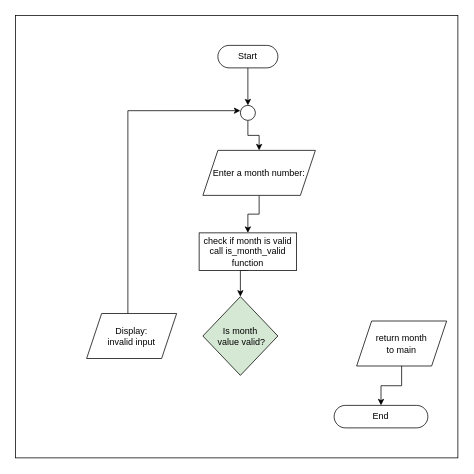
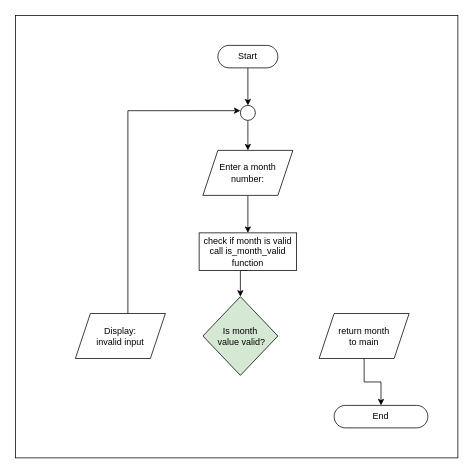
- <mxCell id="6" value="Enter a month number:" style="shape=parallelogram;perimeter=parallelogramPerimeter;whiteSpace=wrap;html=1;fixedSize=1;dashed=0;" vertex="1" parent="1"><mxGeometry x="270" y="200" width="150" height="60" as="geometry" /></mxCell>
+ <mxCell id="6" value="Enter a month number:" style="shape=parallelogram;perimeter=parallelogramPerimeter;whiteSpace=wrap;html=1;fixedSize=1;dashed=0;" vertex="1" parent="1"><mxGeometry x="270" y="200" width="120" height="60" as="geometry" /></mxCell>
- <mxCell id="13" value="Display: &lt;br&gt;invalid&amp;nbsp;input" style="shape=parallelogram;perimeter=parallelogramPerimeter;whiteSpace=wrap;html=1;fixedSize=1;dashed=0;" vertex="1" parent="1"><mxGeometry x="115" y="417.5" width="120" height="60" as="geometry" /></mxCell>
+ <mxCell id="13" value="Display: &lt;br&gt;invalid&amp;nbsp;input" style="shape=parallelogram;perimeter=parallelogramPerimeter;whiteSpace=wrap;html=1;fixedSize=1;dashed=0;" vertex="1" parent="1"><mxGeometry x="100" y="417.5" width="120" height="60" as="geometry" /></mxCell>
- <mxCell id="11" value="return month &lt;br&gt;to main" style="shape=parallelogram;perimeter=parallelogramPerimeter;whiteSpace=wrap;html=1;fixedSize=1;dashed=0;" vertex="1" parent="1"><mxGeometry x="475" y="427.5" width="120" height="60" as="geometry" /></mxCell>
+ <mxCell id="11" value="return month &lt;br&gt;to main" style="shape=parallelogram;perimeter=parallelogramPerimeter;whiteSpace=wrap;html=1;fixedSize=1;dashed=0;" vertex="1" parent="1"><mxGeometry x="425" y="417.5" width="120" height="60" as="geometry" /></mxCell>
